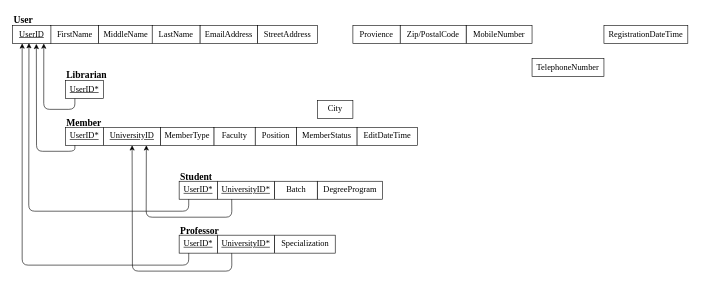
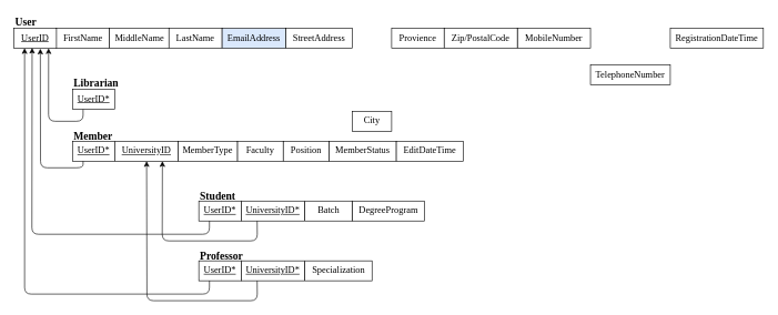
- <mxCell id="6" value="EmailAddress" style="rounded=0;whiteSpace=wrap;html=1;fontSize=14;fontFamily=Times New Roman;" vertex="1" parent="1"><mxGeometry x="333" y="42" width="96" height="30" as="geometry" /></mxCell>
+ <mxCell id="6" value="EmailAddress" style="rounded=0;whiteSpace=wrap;html=1;fontSize=14;fontFamily=Times New Roman;fillColor=#dae8fc;" vertex="1" parent="1"><mxGeometry x="333" y="42" width="96" height="30" as="geometry" /></mxCell>
